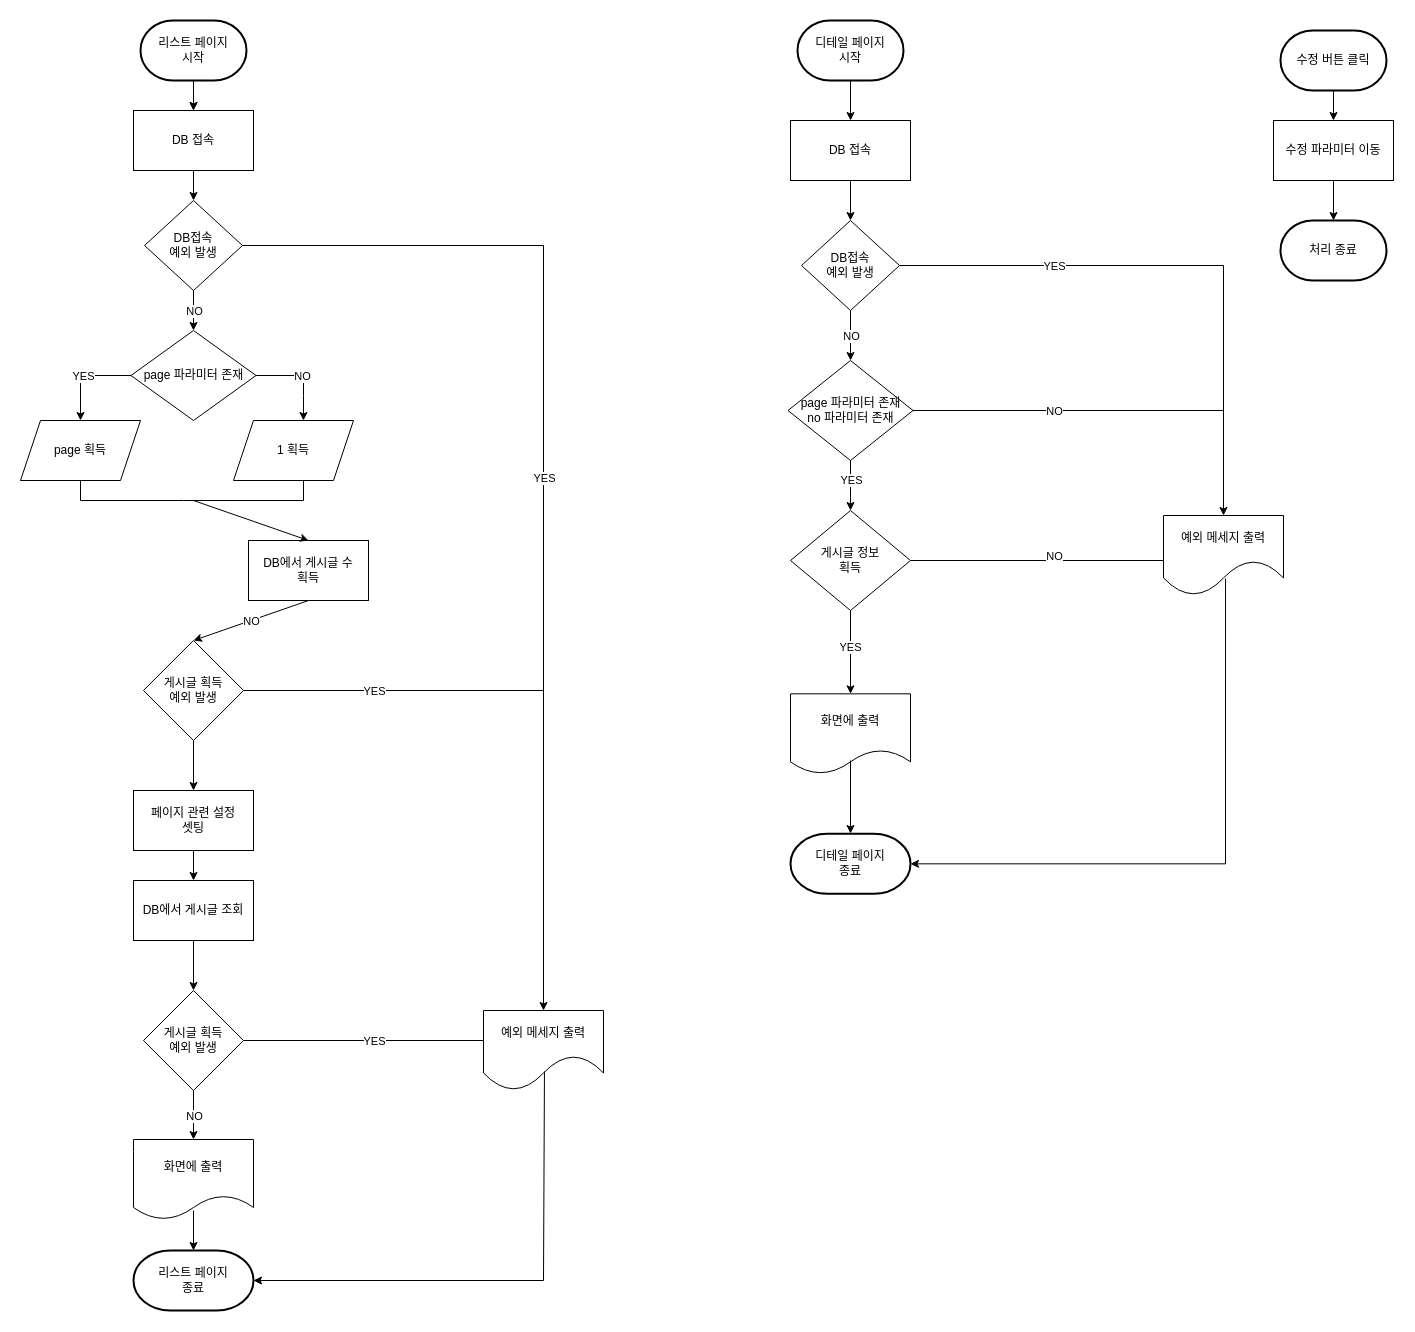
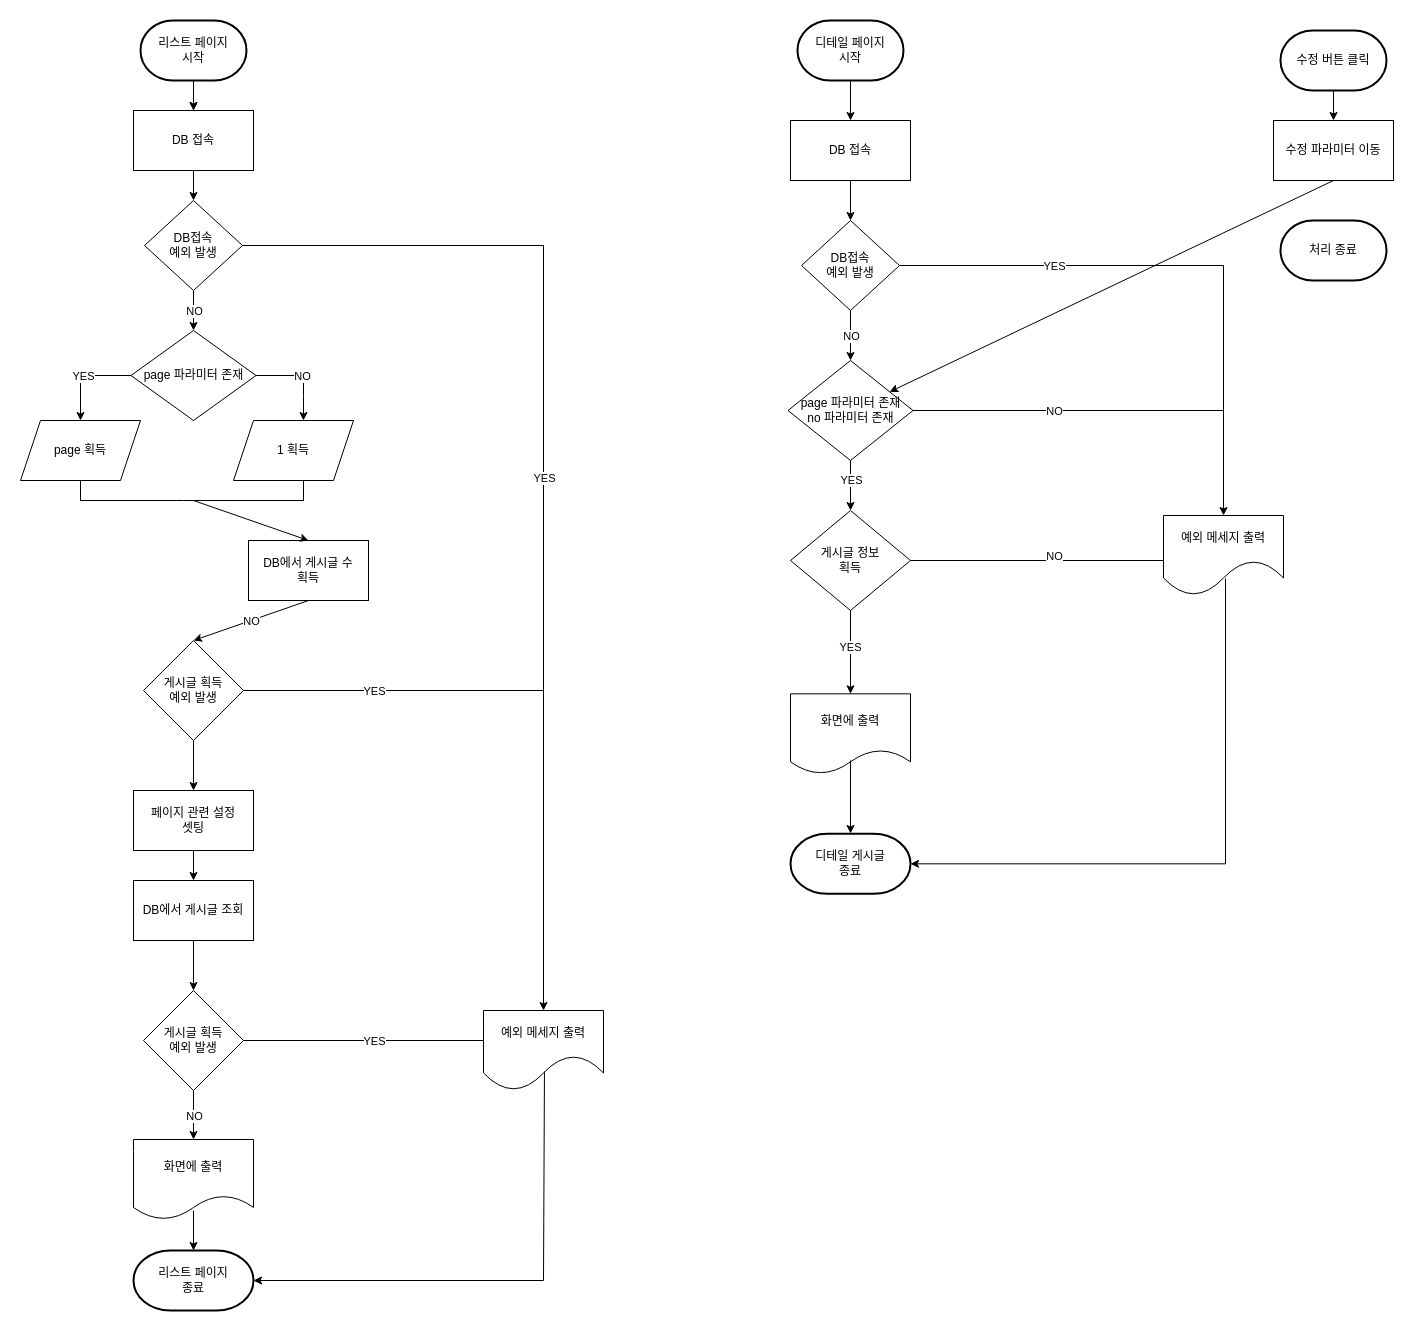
- <mxCell id="70" value="" style="endArrow=classic;html=1;rounded=0;entryX=0.5;entryY=0;entryDx=0;entryDy=0;exitX=0.5;exitY=1;exitDx=0;exitDy=0;entryPerimeter=0;" edge="1" parent="1" source="68" target="67"><mxGeometry width="50" height="50" relative="1" as="geometry"><mxPoint x="1376" y="280" as="sourcePoint" /><mxPoint x="1426" y="230" as="targetPoint" /></mxGeometry></mxCell>
+ <mxCell id="70" value="" style="endArrow=classic;html=1;rounded=0;exitX=0.5;exitY=1;exitDx=0;exitDy=0;" edge="1" parent="1" source="68" target="45"><mxGeometry width="50" height="50" relative="1" as="geometry"><mxPoint x="1376" y="280" as="sourcePoint" /><mxPoint x="1426" y="230" as="targetPoint" /></mxGeometry></mxCell>
- <mxCell id="56" value="디테일 페이지&lt;div&gt;종료&lt;/div&gt;" style="strokeWidth=2;html=1;shape=mxgraph.flowchart.terminator;whiteSpace=wrap;" vertex="1" parent="1"><mxGeometry x="790" y="833.33" width="120" height="60" as="geometry" /></mxCell>
+ <mxCell id="56" value="디테일 게시글&lt;div&gt;종료&lt;/div&gt;" style="strokeWidth=2;html=1;shape=mxgraph.flowchart.terminator;whiteSpace=wrap;" vertex="1" parent="1"><mxGeometry x="790" y="833.33" width="120" height="60" as="geometry" /></mxCell>
